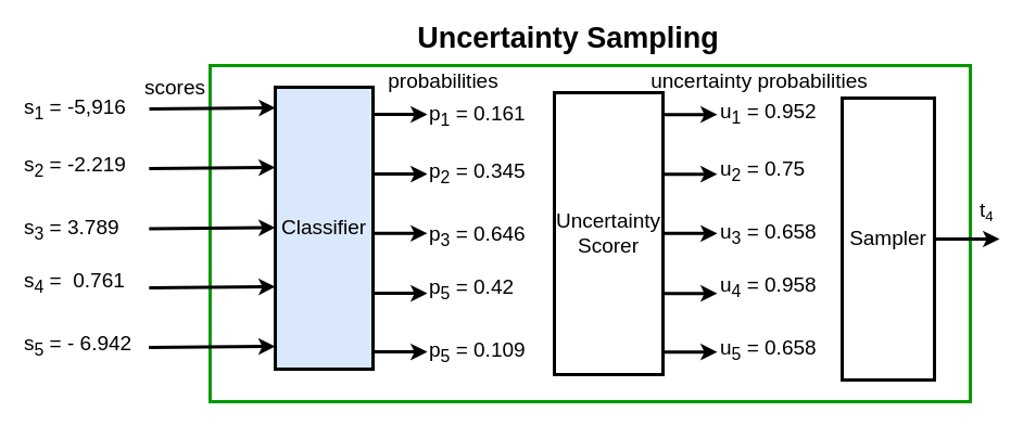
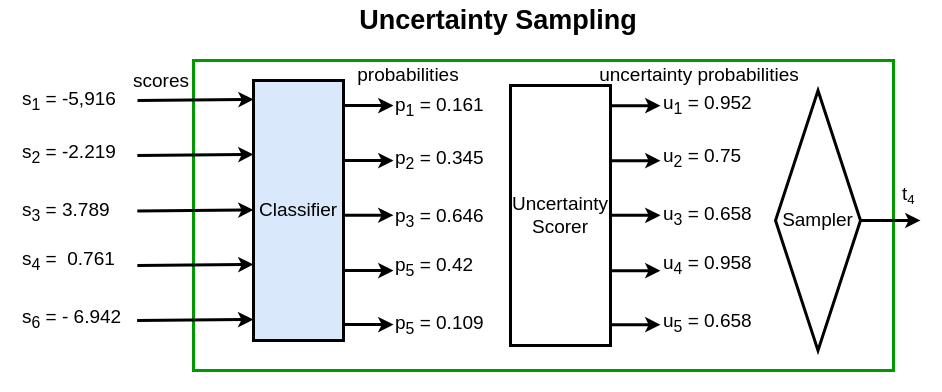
- <mxCell id="5" value="&lt;b&gt;&lt;font style=&quot;font-size: 27px&quot;&gt;Uncertainty Sampling&lt;/font&gt;&lt;/b&gt;" style="text;html=1;strokeColor=none;fillColor=none;align=center;verticalAlign=middle;whiteSpace=wrap;rounded=0;fontSize=19;" parent="1" vertex="1"><mxGeometry x="273" y="20" width="500" height="30" as="geometry" /></mxCell>
+ <mxCell id="5" value="&lt;b&gt;&lt;font style=&quot;font-size: 27px&quot;&gt;Uncertainty Sampling&lt;/font&gt;&lt;/b&gt;" style="text;html=1;strokeColor=none;fillColor=none;align=center;verticalAlign=middle;whiteSpace=wrap;rounded=0;fontSize=19;" parent="1" vertex="1"><mxGeometry x="248" y="5" width="500" height="30" as="geometry" /></mxCell>
- <mxCell id="4" value="&lt;font style=&quot;font-size: 19px&quot;&gt;Sampler&lt;br&gt;&lt;/font&gt;" style="rounded=0;whiteSpace=wrap;html=1;strokeWidth=3;" parent="1" vertex="1"><mxGeometry x="775" y="90" width="85" height="260" as="geometry" /></mxCell>
+ <mxCell id="4" value="&lt;font style=&quot;font-size: 19px&quot;&gt;Sampler&lt;br&gt;&lt;/font&gt;" style="rhombus;whiteSpace=wrap;html=1;strokeWidth=3;" parent="1" vertex="1"><mxGeometry x="775" y="90" width="85" height="260" as="geometry" /></mxCell>
- <mxCell id="39" value="s&lt;sub&gt;5&lt;/sub&gt; = - 6.942" style="text;html=1;strokeColor=none;fillColor=none;align=left;verticalAlign=middle;whiteSpace=wrap;rounded=0;fontSize=19;" vertex="1" parent="1"><mxGeometry x="20" y="304" width="105" height="30" as="geometry" /></mxCell>
+ <mxCell id="39" value="s&lt;sub&gt;6&lt;/sub&gt; = - 6.942" style="text;html=1;strokeColor=none;fillColor=none;align=left;verticalAlign=middle;whiteSpace=wrap;rounded=0;fontSize=19;" vertex="1" parent="1"><mxGeometry x="20" y="304" width="105" height="30" as="geometry" /></mxCell>
